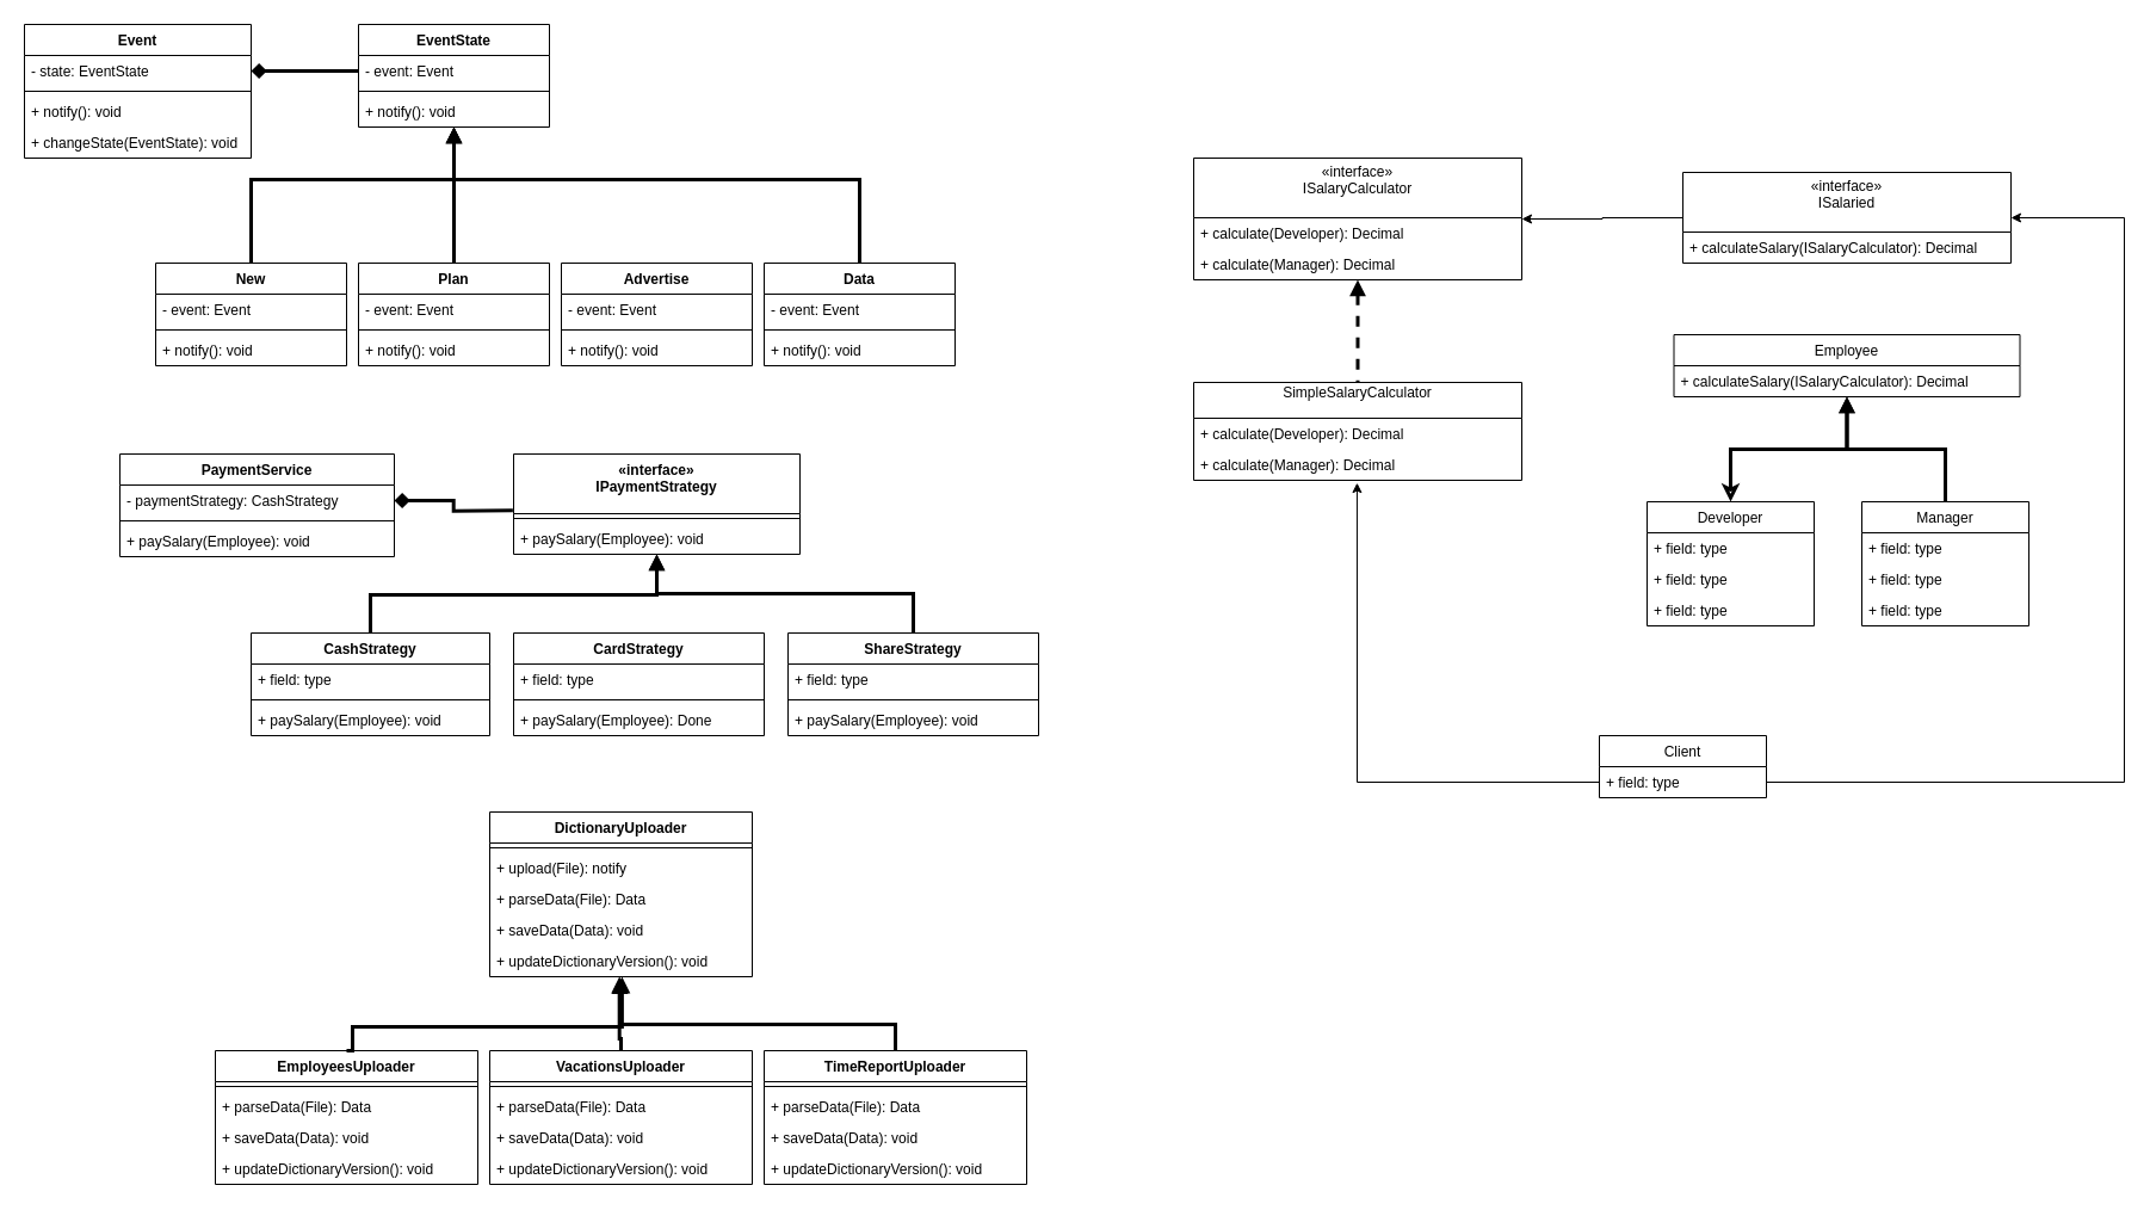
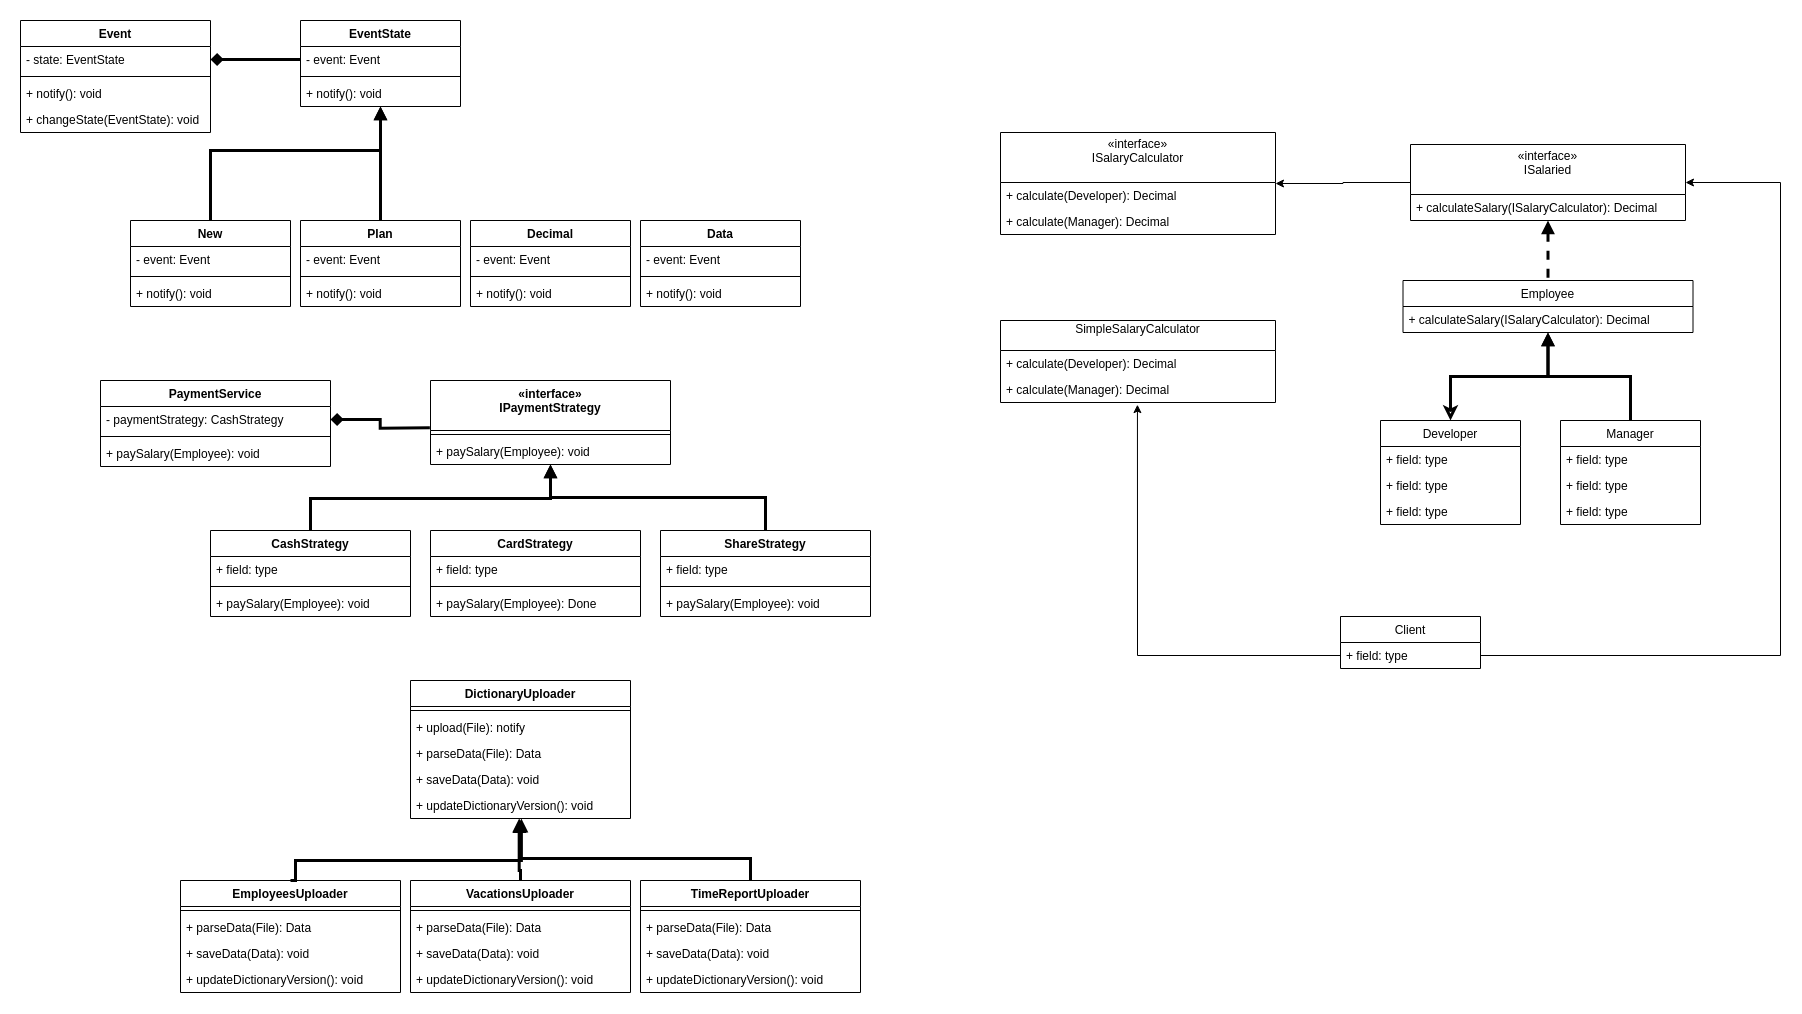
- <mxCell id="9" style="edgeStyle=orthogonalEdgeStyle;rounded=0;orthogonalLoop=1;jettySize=auto;html=1;entryX=0.5;entryY=0;entryDx=0;entryDy=0;startArrow=block;startFill=1;endArrow=none;endFill=0;strokeWidth=3;" edge="1" parent="1" source="10" target="27"><mxGeometry relative="1" as="geometry"><Array as="points"><mxPoint x="380" y="150" /><mxPoint x="720" y="150" /></Array></mxGeometry></mxCell>
- <mxCell id="23" value="Advertise" style="swimlane;fontStyle=1;align=center;verticalAlign=top;childLayout=stackLayout;horizontal=1;startSize=26;horizontalStack=0;resizeParent=1;resizeParentMax=0;resizeLast=0;collapsible=1;marginBottom=0;" vertex="1" parent="1"><mxGeometry x="470" y="220" width="160" height="86" as="geometry" /></mxCell>
+ <mxCell id="23" value="Decimal" style="swimlane;fontStyle=1;align=center;verticalAlign=top;childLayout=stackLayout;horizontal=1;startSize=26;horizontalStack=0;resizeParent=1;resizeParentMax=0;resizeLast=0;collapsible=1;marginBottom=0;" vertex="1" parent="1"><mxGeometry x="470" y="220" width="160" height="86" as="geometry" /></mxCell>
+ <mxCell id="86" style="edgeStyle=orthogonalEdgeStyle;rounded=0;orthogonalLoop=1;jettySize=auto;html=1;startArrow=block;startFill=1;endArrow=none;endFill=0;strokeWidth=3;dashed=1;" edge="1" parent="1" source="88" target="84"><mxGeometry relative="1" as="geometry" /></mxCell>
- <mxCell id="77" style="edgeStyle=orthogonalEdgeStyle;rounded=0;orthogonalLoop=1;jettySize=auto;html=1;dashed=1;startArrow=block;startFill=1;endArrow=none;endFill=0;strokeWidth=3;" edge="1" parent="1" source="79" target="91"><mxGeometry relative="1" as="geometry" /></mxCell>
